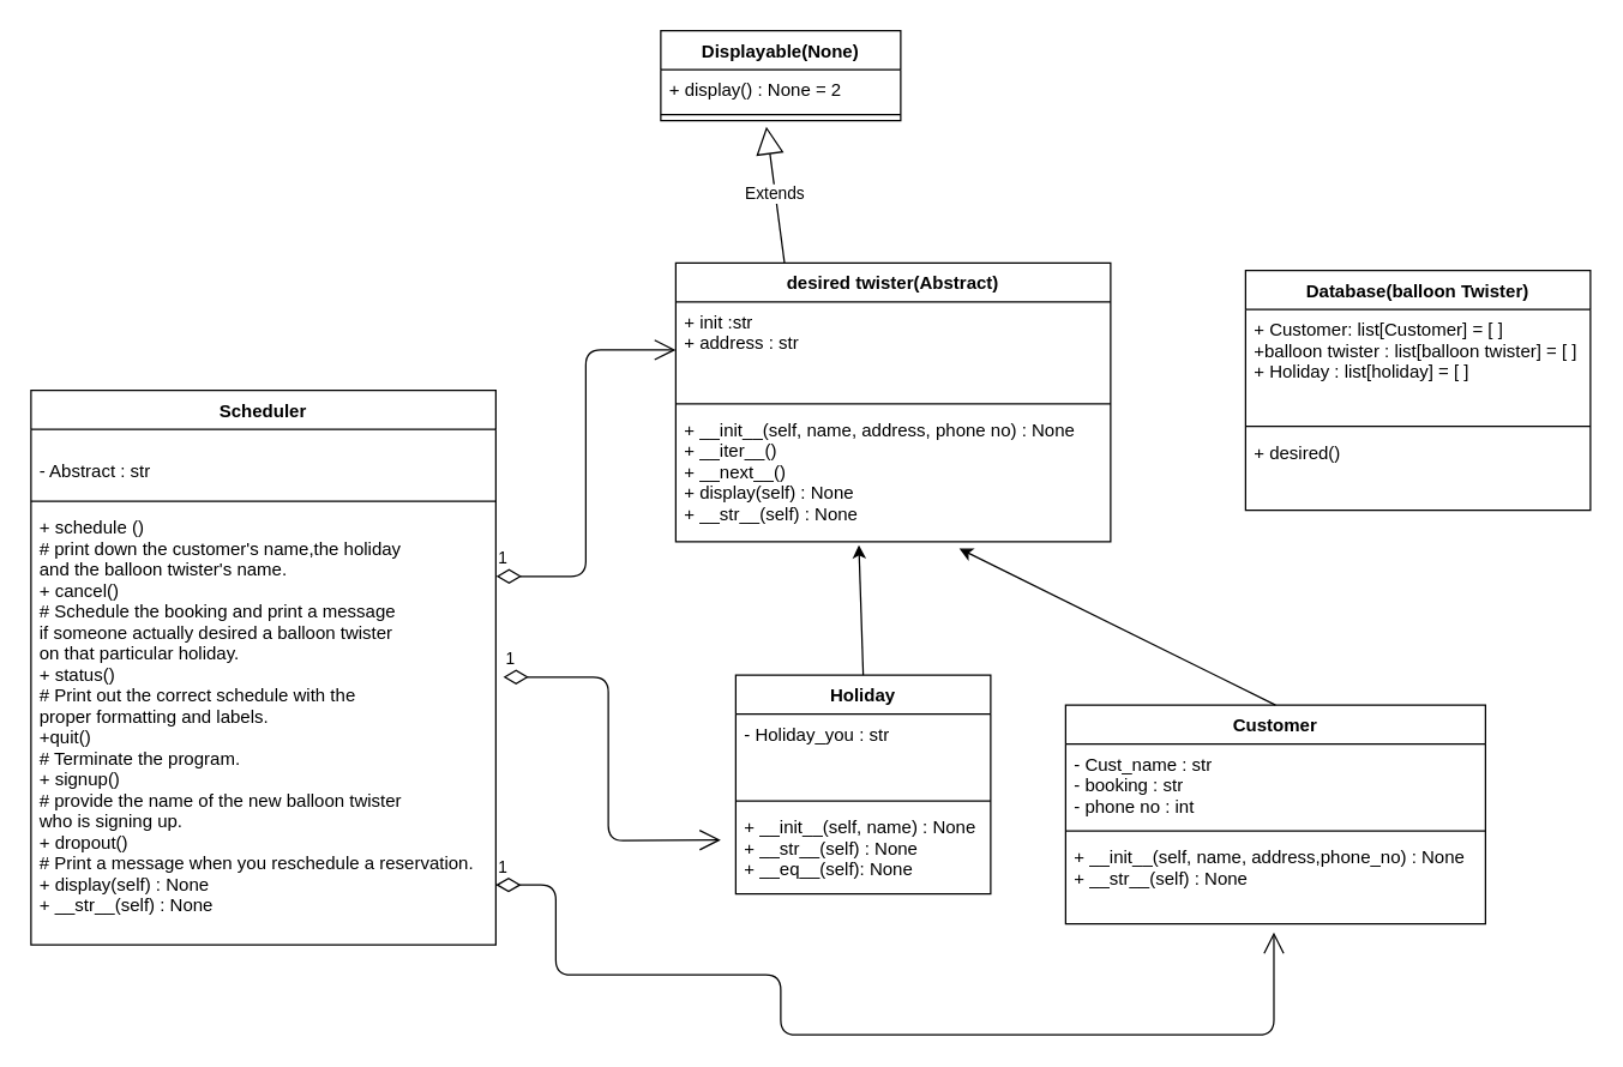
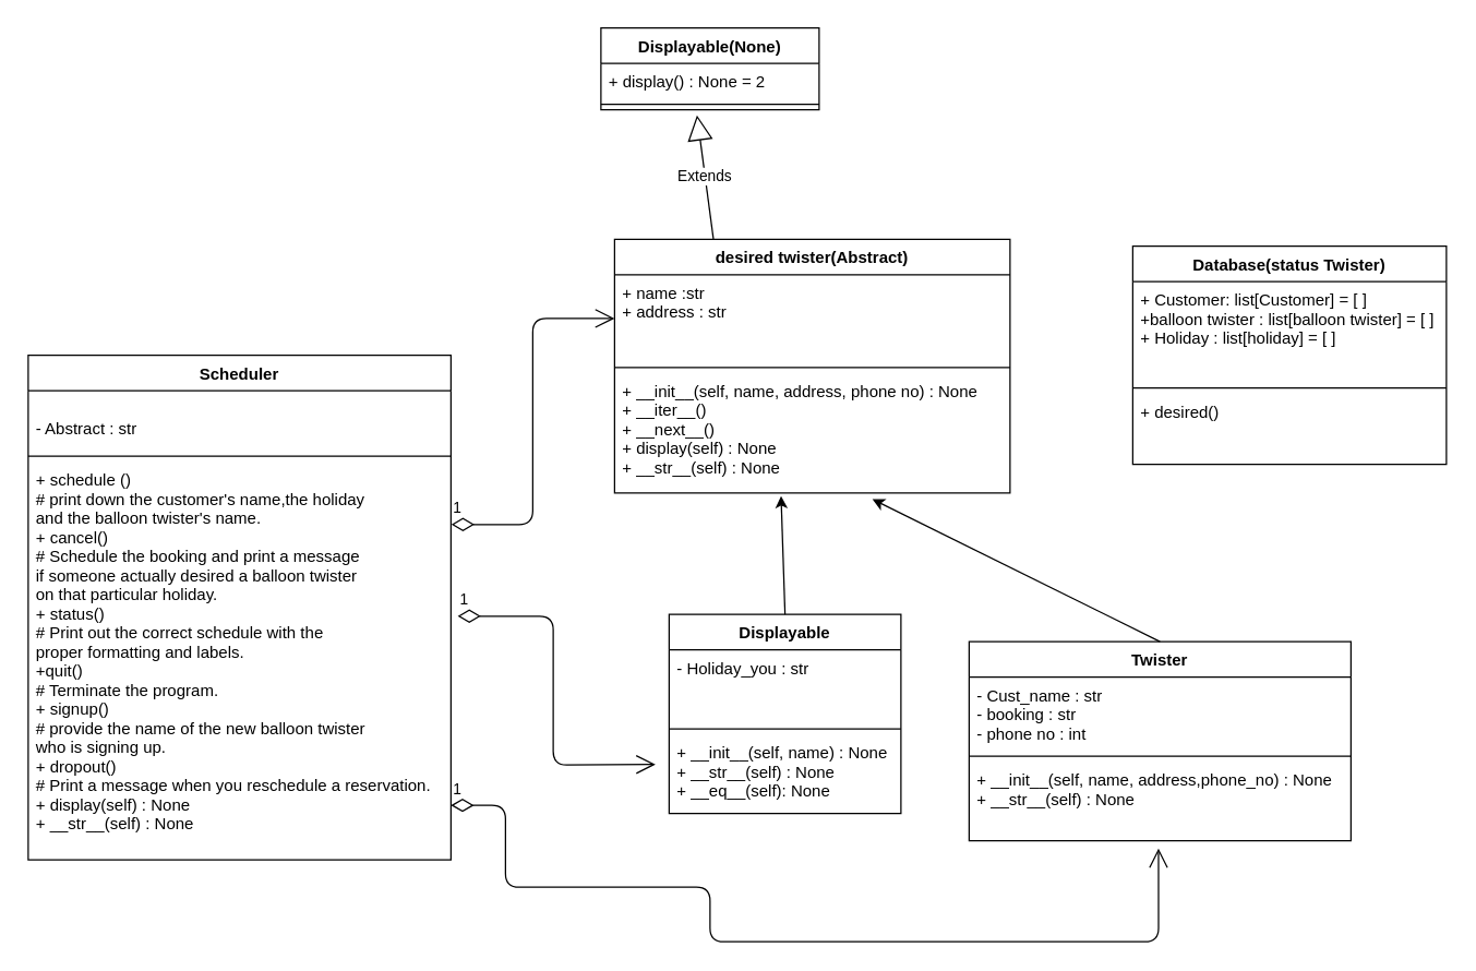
- <mxCell id="2" value="Database(balloon Twister)" style="swimlane;fontStyle=1;align=center;verticalAlign=top;childLayout=stackLayout;horizontal=1;startSize=26;horizontalStack=0;resizeParent=1;resizeParentMax=0;resizeLast=0;collapsible=1;marginBottom=0;" parent="1" vertex="1"><mxGeometry x="830" y="180" width="230" height="160" as="geometry" /></mxCell>
+ <mxCell id="2" value="Database(status Twister)" style="swimlane;fontStyle=1;align=center;verticalAlign=top;childLayout=stackLayout;horizontal=1;startSize=26;horizontalStack=0;resizeParent=1;resizeParentMax=0;resizeLast=0;collapsible=1;marginBottom=0;" parent="1" vertex="1"><mxGeometry x="830" y="180" width="230" height="160" as="geometry" /></mxCell>
- <mxCell id="14" value="+ init :str&#10;+ address : str" style="text;strokeColor=none;fillColor=none;align=left;verticalAlign=top;spacingLeft=4;spacingRight=4;overflow=hidden;rotatable=0;points=[[0,0.5],[1,0.5]];portConstraint=eastwest;" parent="13" vertex="1"><mxGeometry y="26" width="290" height="64" as="geometry" /></mxCell>
+ <mxCell id="14" value="+ name :str&#10;+ address : str" style="text;strokeColor=none;fillColor=none;align=left;verticalAlign=top;spacingLeft=4;spacingRight=4;overflow=hidden;rotatable=0;points=[[0,0.5],[1,0.5]];portConstraint=eastwest;" parent="13" vertex="1"><mxGeometry y="26" width="290" height="64" as="geometry" /></mxCell>
- <mxCell id="9" value="Holiday" style="swimlane;fontStyle=1;align=center;verticalAlign=top;childLayout=stackLayout;horizontal=1;startSize=26;horizontalStack=0;resizeParent=1;resizeParentMax=0;resizeLast=0;collapsible=1;marginBottom=0;" parent="1" vertex="1"><mxGeometry x="490" y="450" width="170" height="146" as="geometry" /></mxCell>
+ <mxCell id="9" value="Displayable" style="swimlane;fontStyle=1;align=center;verticalAlign=top;childLayout=stackLayout;horizontal=1;startSize=26;horizontalStack=0;resizeParent=1;resizeParentMax=0;resizeLast=0;collapsible=1;marginBottom=0;" parent="1" vertex="1"><mxGeometry x="490" y="450" width="170" height="146" as="geometry" /></mxCell>
- <mxCell id="24" value="Customer" style="swimlane;fontStyle=1;align=center;verticalAlign=top;childLayout=stackLayout;horizontal=1;startSize=26;horizontalStack=0;resizeParent=1;resizeParentMax=0;resizeLast=0;collapsible=1;marginBottom=0;" parent="1" vertex="1"><mxGeometry x="710" y="470" width="280" height="146" as="geometry" /></mxCell>
+ <mxCell id="24" value="Twister" style="swimlane;fontStyle=1;align=center;verticalAlign=top;childLayout=stackLayout;horizontal=1;startSize=26;horizontalStack=0;resizeParent=1;resizeParentMax=0;resizeLast=0;collapsible=1;marginBottom=0;" parent="1" vertex="1"><mxGeometry x="710" y="470" width="280" height="146" as="geometry" /></mxCell>
